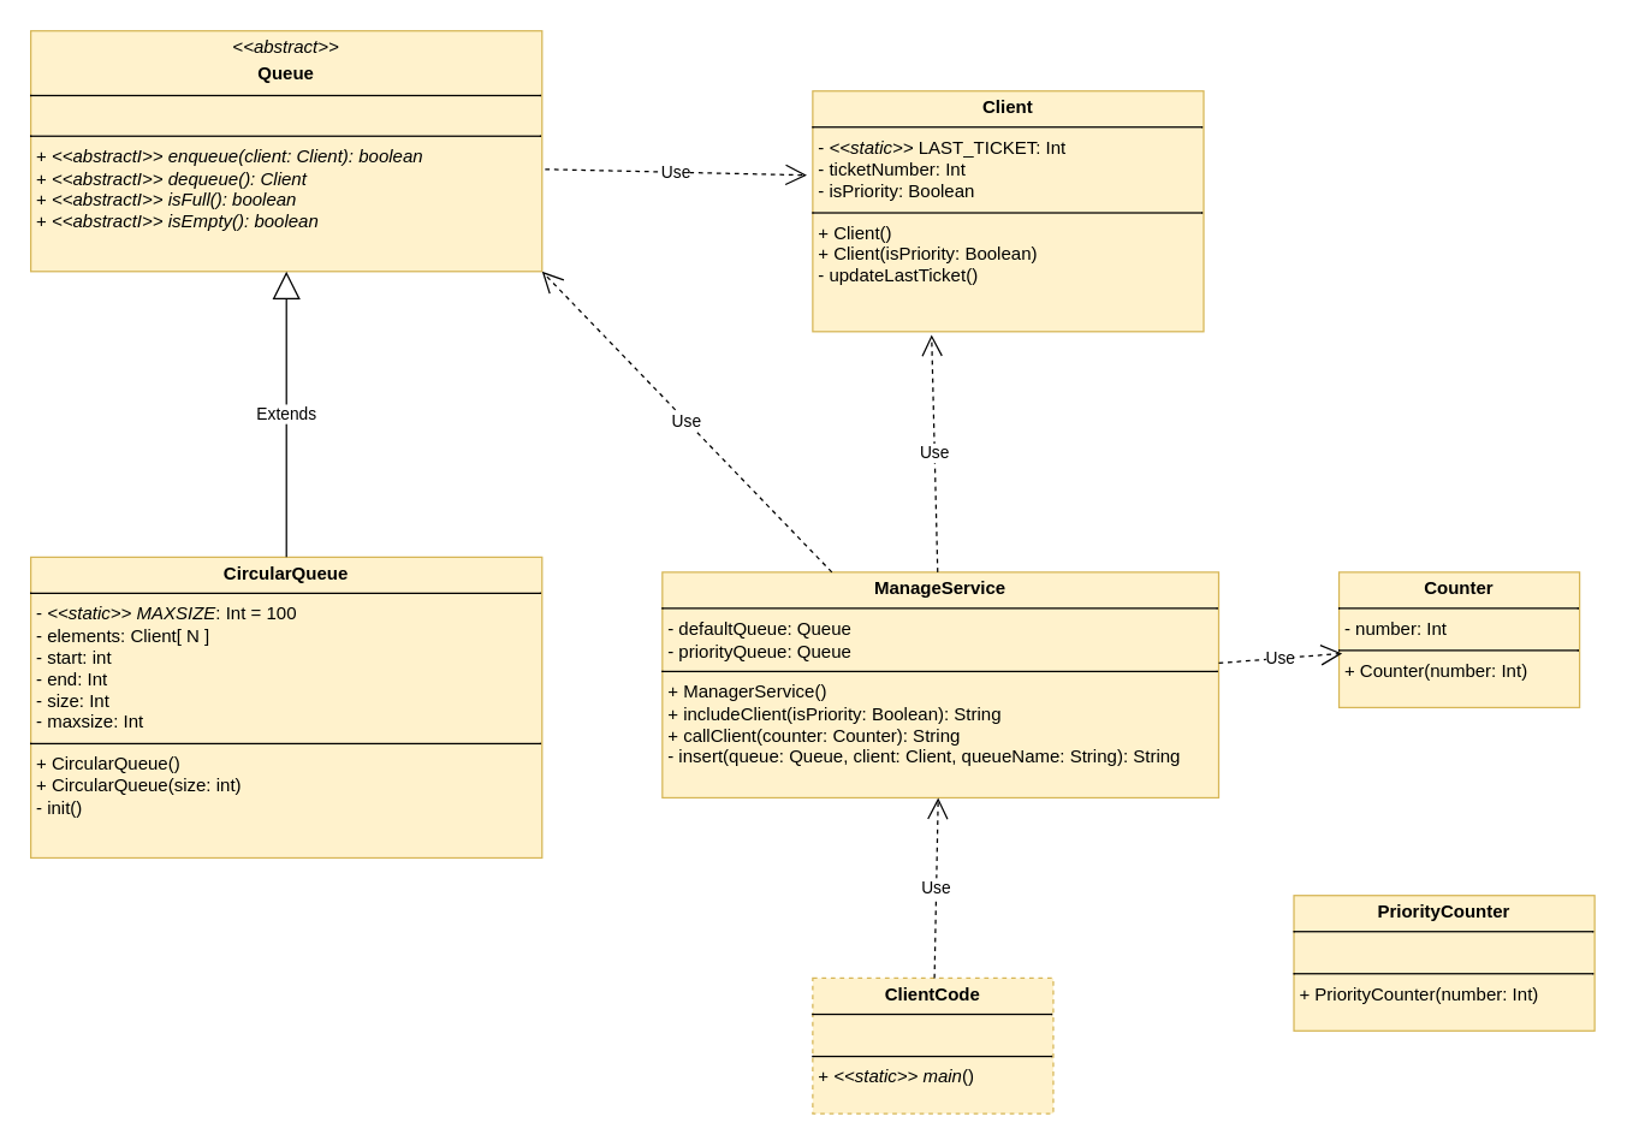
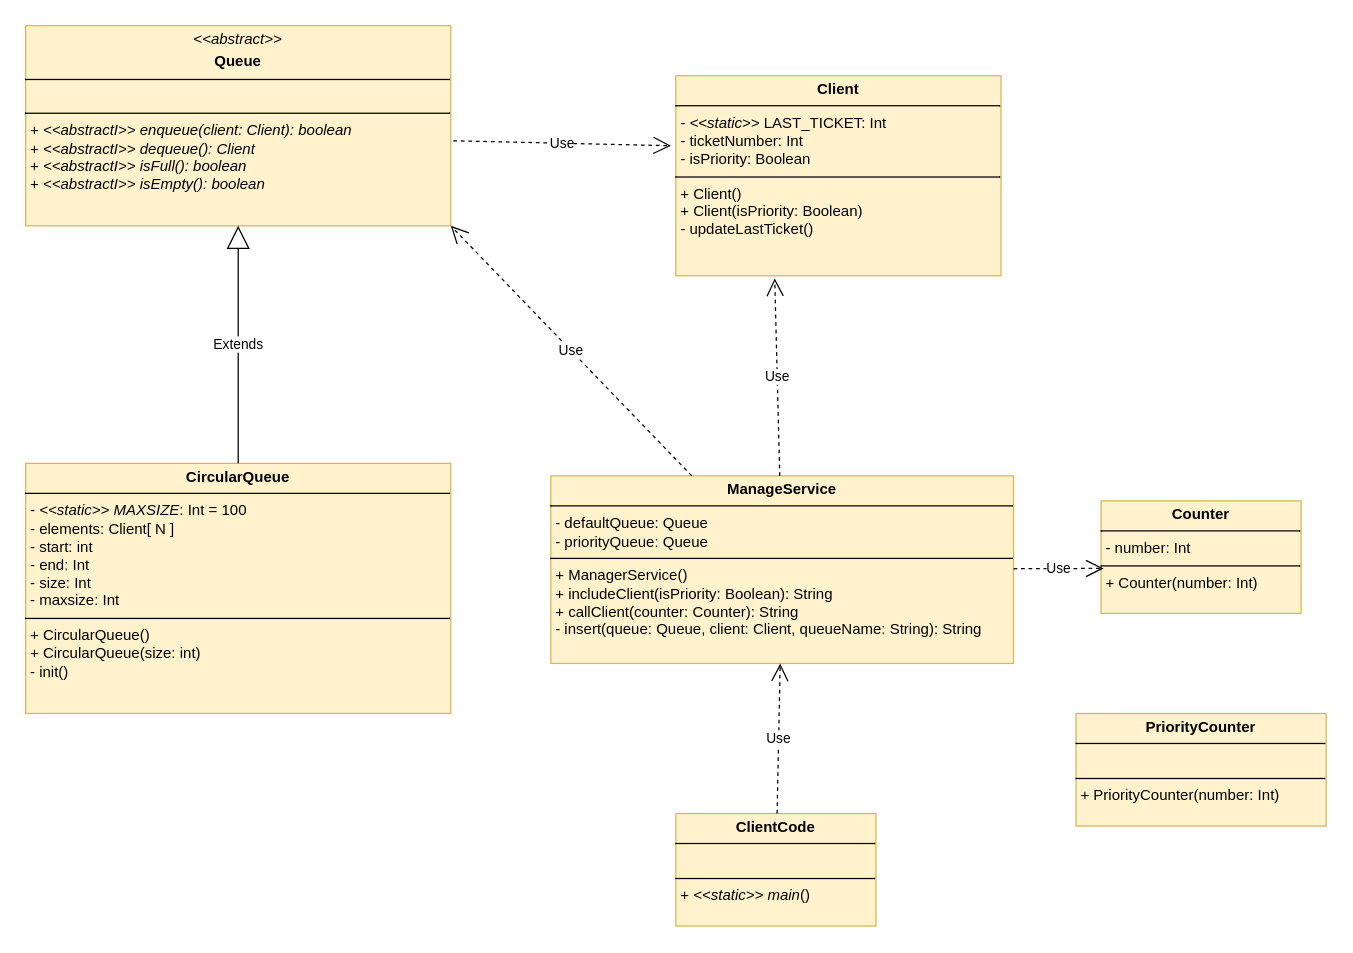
- <mxCell id="9" value="&lt;p style=&quot;margin:0px;margin-top:4px;text-align:center;&quot;&gt;&lt;b&gt;Counter&lt;/b&gt;&lt;/p&gt;&lt;hr size=&quot;1&quot; style=&quot;border-style:solid;&quot;&gt;&lt;p style=&quot;margin:0px;margin-left:4px;&quot;&gt;- number: Int&lt;br&gt;&lt;/p&gt;&lt;hr size=&quot;1&quot; style=&quot;border-style:solid;&quot;&gt;&lt;p style=&quot;margin:0px;margin-left:4px;&quot;&gt;+ Counter(number: Int)&lt;br&gt;&lt;/p&gt;" style="verticalAlign=top;align=left;overflow=fill;html=1;whiteSpace=wrap;fillColor=#fff2cc;strokeColor=#d6b656;" vertex="1" parent="1"><mxGeometry x="890" y="380" width="160" height="90" as="geometry" /></mxCell>
+ <mxCell id="9" value="&lt;p style=&quot;margin:0px;margin-top:4px;text-align:center;&quot;&gt;&lt;b&gt;Counter&lt;/b&gt;&lt;/p&gt;&lt;hr size=&quot;1&quot; style=&quot;border-style:solid;&quot;&gt;&lt;p style=&quot;margin:0px;margin-left:4px;&quot;&gt;- number: Int&lt;br&gt;&lt;/p&gt;&lt;hr size=&quot;1&quot; style=&quot;border-style:solid;&quot;&gt;&lt;p style=&quot;margin:0px;margin-left:4px;&quot;&gt;+ Counter(number: Int)&lt;br&gt;&lt;/p&gt;" style="verticalAlign=top;align=left;overflow=fill;html=1;whiteSpace=wrap;fillColor=#fff2cc;strokeColor=#d6b656;" vertex="1" parent="1"><mxGeometry x="880" y="400" width="160" height="90" as="geometry" /></mxCell>
- <mxCell id="10" value="&lt;p style=&quot;margin:0px;margin-top:4px;text-align:center;&quot;&gt;&lt;b&gt;PriorityCounter&lt;/b&gt;&lt;/p&gt;&lt;hr size=&quot;1&quot; style=&quot;border-style:solid;&quot;&gt;&lt;p style=&quot;margin:0px;margin-left:4px;&quot;&gt;&lt;br&gt;&lt;/p&gt;&lt;hr size=&quot;1&quot; style=&quot;border-style:solid;&quot;&gt;&lt;p style=&quot;margin:0px;margin-left:4px;&quot;&gt;+ PriorityCounter(number: Int)&lt;br&gt;&lt;/p&gt;" style="verticalAlign=top;align=left;overflow=fill;html=1;whiteSpace=wrap;fillColor=#fff2cc;strokeColor=#d6b656;" vertex="1" parent="1"><mxGeometry x="860" y="595" width="200" height="90" as="geometry" /></mxCell>
+ <mxCell id="10" value="&lt;p style=&quot;margin:0px;margin-top:4px;text-align:center;&quot;&gt;&lt;b&gt;PriorityCounter&lt;/b&gt;&lt;/p&gt;&lt;hr size=&quot;1&quot; style=&quot;border-style:solid;&quot;&gt;&lt;p style=&quot;margin:0px;margin-left:4px;&quot;&gt;&lt;br&gt;&lt;/p&gt;&lt;hr size=&quot;1&quot; style=&quot;border-style:solid;&quot;&gt;&lt;p style=&quot;margin:0px;margin-left:4px;&quot;&gt;+ PriorityCounter(number: Int)&lt;br&gt;&lt;/p&gt;" style="verticalAlign=top;align=left;overflow=fill;html=1;whiteSpace=wrap;fillColor=#fff2cc;strokeColor=#d6b656;" vertex="1" parent="1"><mxGeometry x="860" y="570" width="200" height="90" as="geometry" /></mxCell>
- <mxCell id="8" value="&lt;p style=&quot;margin:0px;margin-top:4px;text-align:center;&quot;&gt;&lt;b&gt;ClientCode&lt;/b&gt;&lt;/p&gt;&lt;hr size=&quot;1&quot; style=&quot;border-style:solid;&quot;&gt;&lt;p style=&quot;margin:0px;margin-left:4px;&quot;&gt;&lt;br&gt;&lt;/p&gt;&lt;hr size=&quot;1&quot; style=&quot;border-style:solid;&quot;&gt;&lt;p style=&quot;margin:0px;margin-left:4px;&quot;&gt;+ &lt;i&gt;&amp;lt;&amp;lt;static&amp;gt;&amp;gt; main&lt;/i&gt;()&lt;br&gt;&lt;/p&gt;" style="verticalAlign=top;align=left;overflow=fill;html=1;whiteSpace=wrap;fillColor=#fff2cc;strokeColor=#d6b656;dashed=1;" vertex="1" parent="1"><mxGeometry x="540" y="650" width="160" height="90" as="geometry" /></mxCell>
+ <mxCell id="8" value="&lt;p style=&quot;margin:0px;margin-top:4px;text-align:center;&quot;&gt;&lt;b&gt;ClientCode&lt;/b&gt;&lt;/p&gt;&lt;hr size=&quot;1&quot; style=&quot;border-style:solid;&quot;&gt;&lt;p style=&quot;margin:0px;margin-left:4px;&quot;&gt;&lt;br&gt;&lt;/p&gt;&lt;hr size=&quot;1&quot; style=&quot;border-style:solid;&quot;&gt;&lt;p style=&quot;margin:0px;margin-left:4px;&quot;&gt;+ &lt;i&gt;&amp;lt;&amp;lt;static&amp;gt;&amp;gt; main&lt;/i&gt;()&lt;br&gt;&lt;/p&gt;" style="verticalAlign=top;align=left;overflow=fill;html=1;whiteSpace=wrap;fillColor=#fff2cc;strokeColor=#d6b656;" vertex="1" parent="1"><mxGeometry x="540" y="650" width="160" height="90" as="geometry" /></mxCell>
